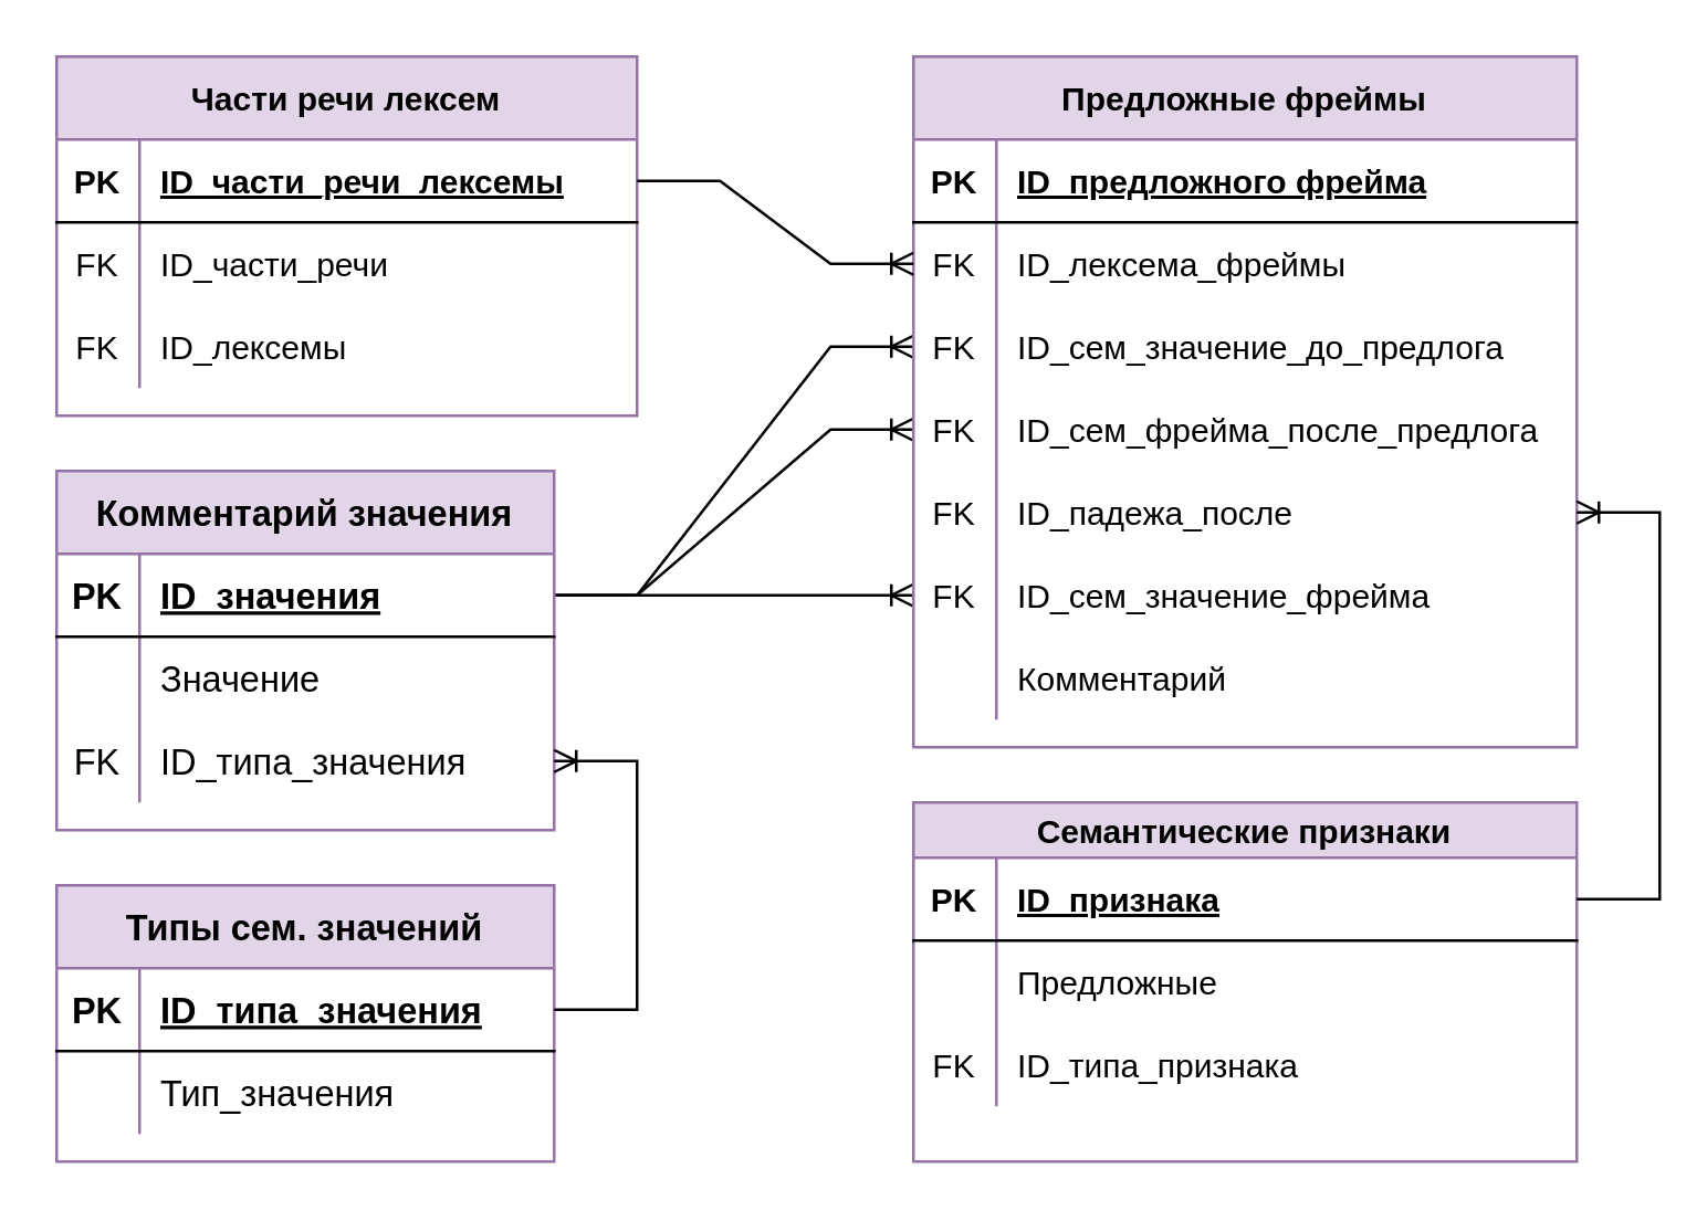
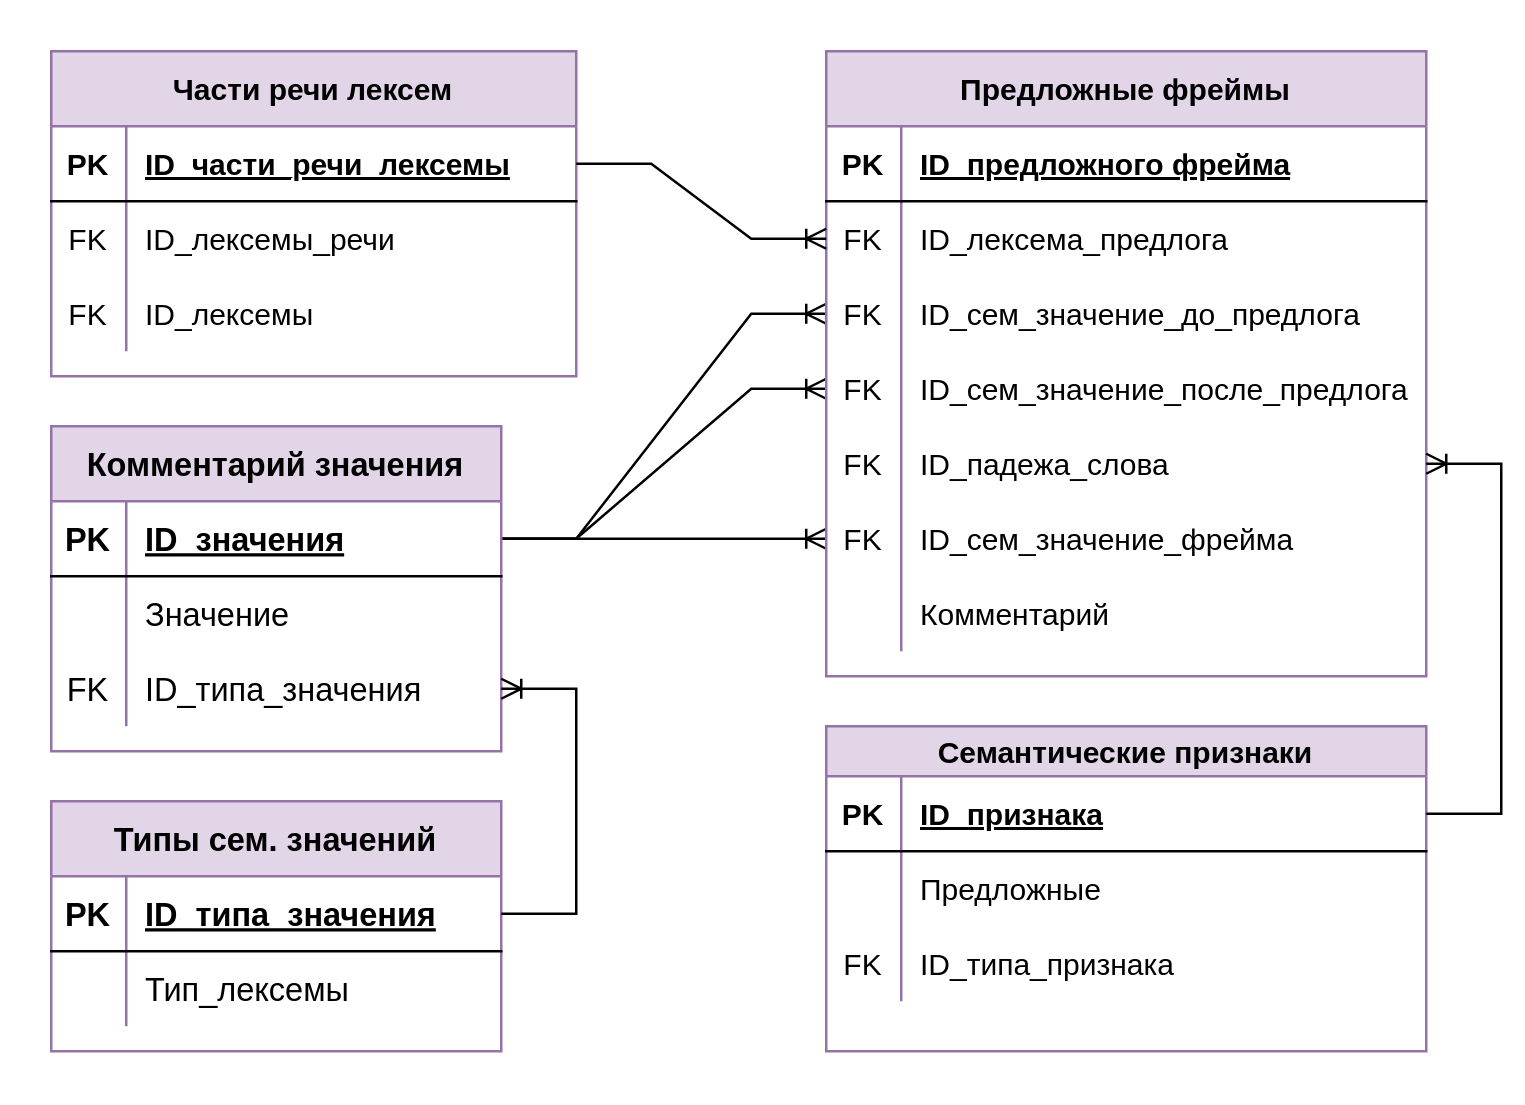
- <mxCell id="51" value="ID_части_речи" style="shape=partialRectangle;connectable=0;fillColor=none;top=0;left=0;bottom=0;right=0;align=left;spacingLeft=6;overflow=hidden;" vertex="1" parent="49"><mxGeometry x="30" width="180" height="30" as="geometry"><mxRectangle width="180" height="30" as="alternateBounds" /></mxGeometry></mxCell>
+ <mxCell id="51" value="ID_лексемы_речи" style="shape=partialRectangle;connectable=0;fillColor=none;top=0;left=0;bottom=0;right=0;align=left;spacingLeft=6;overflow=hidden;" vertex="1" parent="49"><mxGeometry x="30" width="180" height="30" as="geometry"><mxRectangle width="180" height="30" as="alternateBounds" /></mxGeometry></mxCell>
- <mxCell id="11" value="ID_лексема_фреймы" style="shape=partialRectangle;connectable=0;fillColor=none;top=0;left=0;bottom=0;right=0;align=left;spacingLeft=6;overflow=hidden;" vertex="1" parent="9"><mxGeometry x="30" width="210" height="30" as="geometry"><mxRectangle width="210" height="30" as="alternateBounds" /></mxGeometry></mxCell>
+ <mxCell id="11" value="ID_лексема_предлога" style="shape=partialRectangle;connectable=0;fillColor=none;top=0;left=0;bottom=0;right=0;align=left;spacingLeft=6;overflow=hidden;" vertex="1" parent="9"><mxGeometry x="30" width="210" height="30" as="geometry"><mxRectangle width="210" height="30" as="alternateBounds" /></mxGeometry></mxCell>
- <mxCell id="17" value="ID_сем_фрейма_после_предлога" style="shape=partialRectangle;connectable=0;fillColor=none;top=0;left=0;bottom=0;right=0;align=left;spacingLeft=6;overflow=hidden;" vertex="1" parent="15"><mxGeometry x="30" width="210" height="30" as="geometry"><mxRectangle width="210" height="30" as="alternateBounds" /></mxGeometry></mxCell>
+ <mxCell id="17" value="ID_сем_значение_после_предлога" style="shape=partialRectangle;connectable=0;fillColor=none;top=0;left=0;bottom=0;right=0;align=left;spacingLeft=6;overflow=hidden;" vertex="1" parent="15"><mxGeometry x="30" width="210" height="30" as="geometry"><mxRectangle width="210" height="30" as="alternateBounds" /></mxGeometry></mxCell>
- <mxCell id="20" value="ID_падежа_после" style="shape=partialRectangle;connectable=0;fillColor=none;top=0;left=0;bottom=0;right=0;align=left;spacingLeft=6;overflow=hidden;" vertex="1" parent="18"><mxGeometry x="30" width="210" height="30" as="geometry"><mxRectangle width="210" height="30" as="alternateBounds" /></mxGeometry></mxCell>
+ <mxCell id="20" value="ID_падежа_слова" style="shape=partialRectangle;connectable=0;fillColor=none;top=0;left=0;bottom=0;right=0;align=left;spacingLeft=6;overflow=hidden;" vertex="1" parent="18"><mxGeometry x="30" width="210" height="30" as="geometry"><mxRectangle width="210" height="30" as="alternateBounds" /></mxGeometry></mxCell>
- <mxCell id="43" value="Тип_значения" style="shape=partialRectangle;connectable=0;fillColor=none;top=0;left=0;bottom=0;right=0;align=left;spacingLeft=6;overflow=hidden;fontSize=13;" vertex="1" parent="41"><mxGeometry x="30" width="150" height="30" as="geometry"><mxRectangle width="150" height="30" as="alternateBounds" /></mxGeometry></mxCell>
+ <mxCell id="43" value="Тип_лексемы" style="shape=partialRectangle;connectable=0;fillColor=none;top=0;left=0;bottom=0;right=0;align=left;spacingLeft=6;overflow=hidden;fontSize=13;" vertex="1" parent="41"><mxGeometry x="30" width="150" height="30" as="geometry"><mxRectangle width="150" height="30" as="alternateBounds" /></mxGeometry></mxCell>
